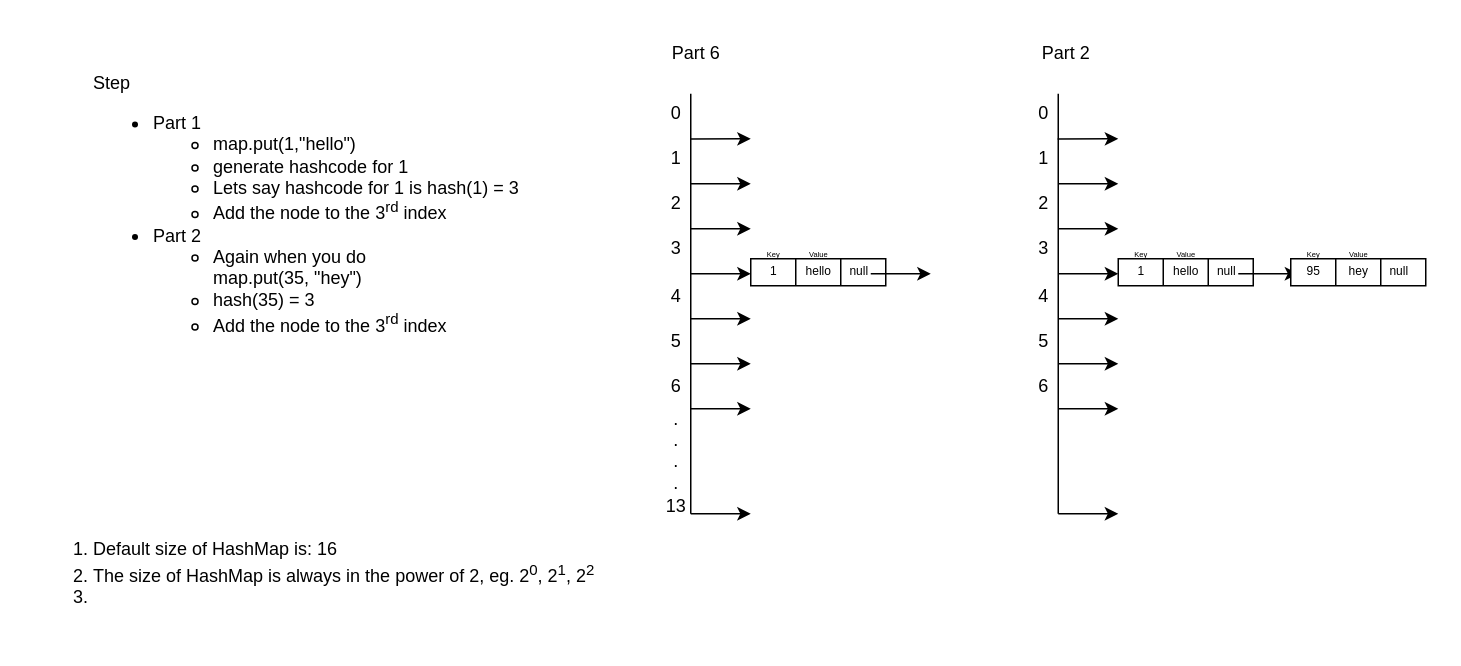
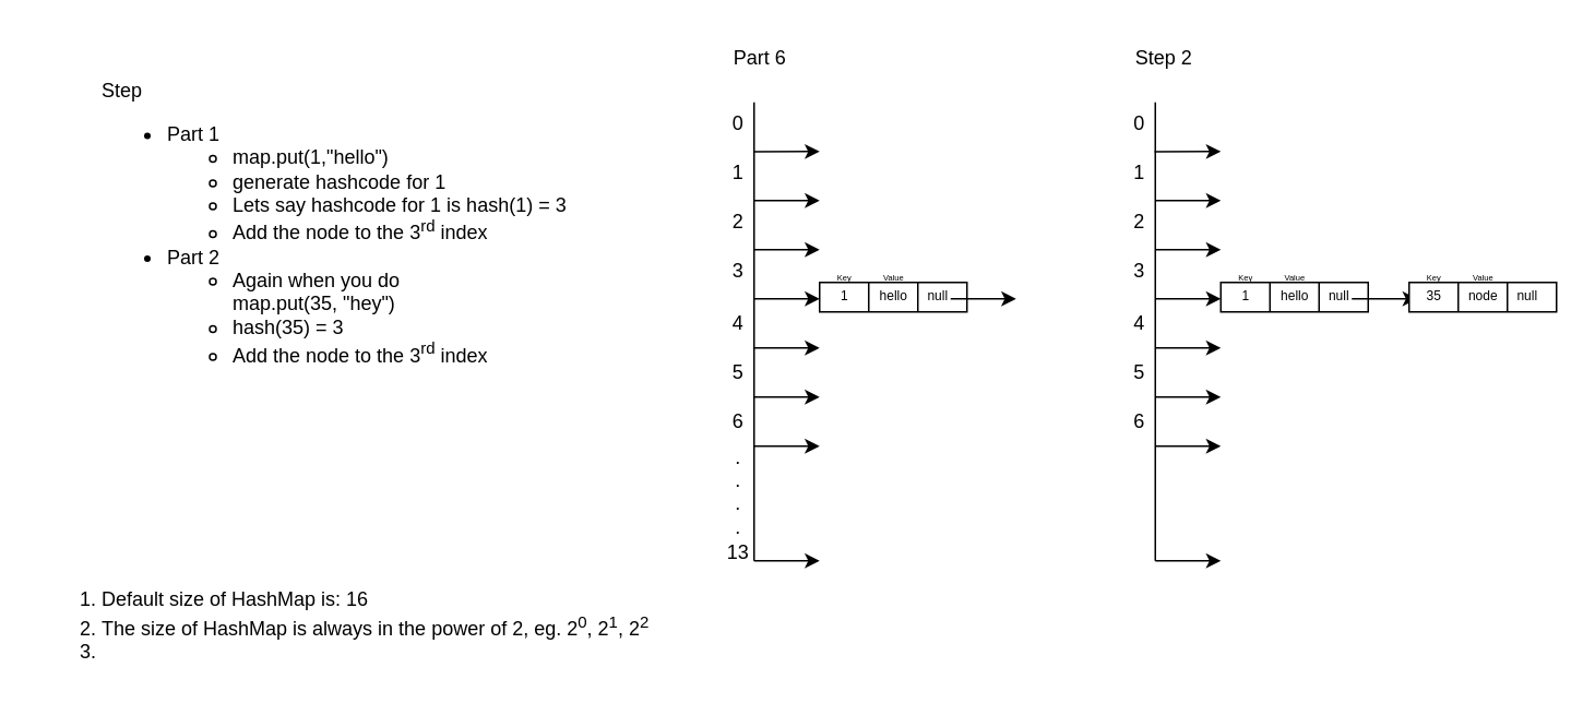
- <mxCell id="53" value="Part 2" style="text;html=1;align=center;verticalAlign=middle;resizable=0;points=[];autosize=1;strokeColor=none;fillColor=none;" vertex="1" parent="1"><mxGeometry x="680" y="20" width="60" height="30" as="geometry" /></mxCell>
+ <mxCell id="53" value="Step 2" style="text;html=1;align=center;verticalAlign=middle;resizable=0;points=[];autosize=1;strokeColor=none;fillColor=none;" vertex="1" parent="1"><mxGeometry x="680" y="20" width="60" height="30" as="geometry" /></mxCell>
- <mxCell id="57" value="&lt;font style=&quot;font-size: 8px;&quot;&gt;95&lt;/font&gt;" style="text;html=1;align=center;verticalAlign=middle;resizable=0;points=[];autosize=1;strokeColor=none;fillColor=none;strokeWidth=0;" vertex="1" parent="1"><mxGeometry x="860" y="164" width="30" height="30" as="geometry" /></mxCell>
+ <mxCell id="57" value="&lt;font style=&quot;font-size: 8px;&quot;&gt;35&lt;/font&gt;" style="text;html=1;align=center;verticalAlign=middle;resizable=0;points=[];autosize=1;strokeColor=none;fillColor=none;strokeWidth=0;" vertex="1" parent="1"><mxGeometry x="860" y="164" width="30" height="30" as="geometry" /></mxCell>
- <mxCell id="58" value="&lt;span style=&quot;font-size: 8px;&quot;&gt;hey&lt;/span&gt;" style="text;html=1;align=center;verticalAlign=middle;resizable=0;points=[];autosize=1;strokeColor=none;fillColor=none;strokeWidth=0;" vertex="1" parent="1"><mxGeometry x="885" y="164" width="40" height="30" as="geometry" /></mxCell>
+ <mxCell id="58" value="&lt;span style=&quot;font-size: 8px;&quot;&gt;node&lt;/span&gt;" style="text;html=1;align=center;verticalAlign=middle;resizable=0;points=[];autosize=1;strokeColor=none;fillColor=none;strokeWidth=0;" vertex="1" parent="1"><mxGeometry x="885" y="164" width="40" height="30" as="geometry" /></mxCell>
